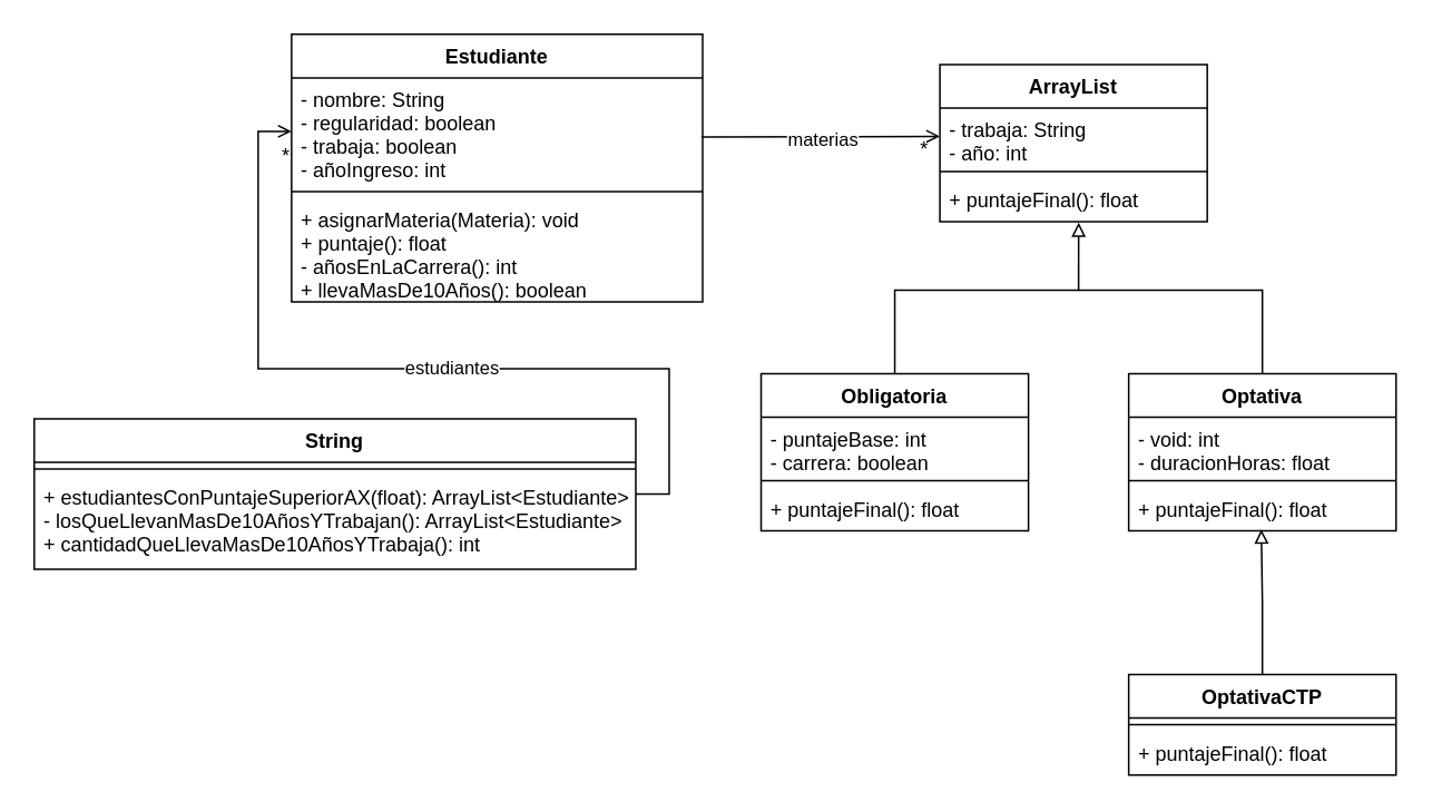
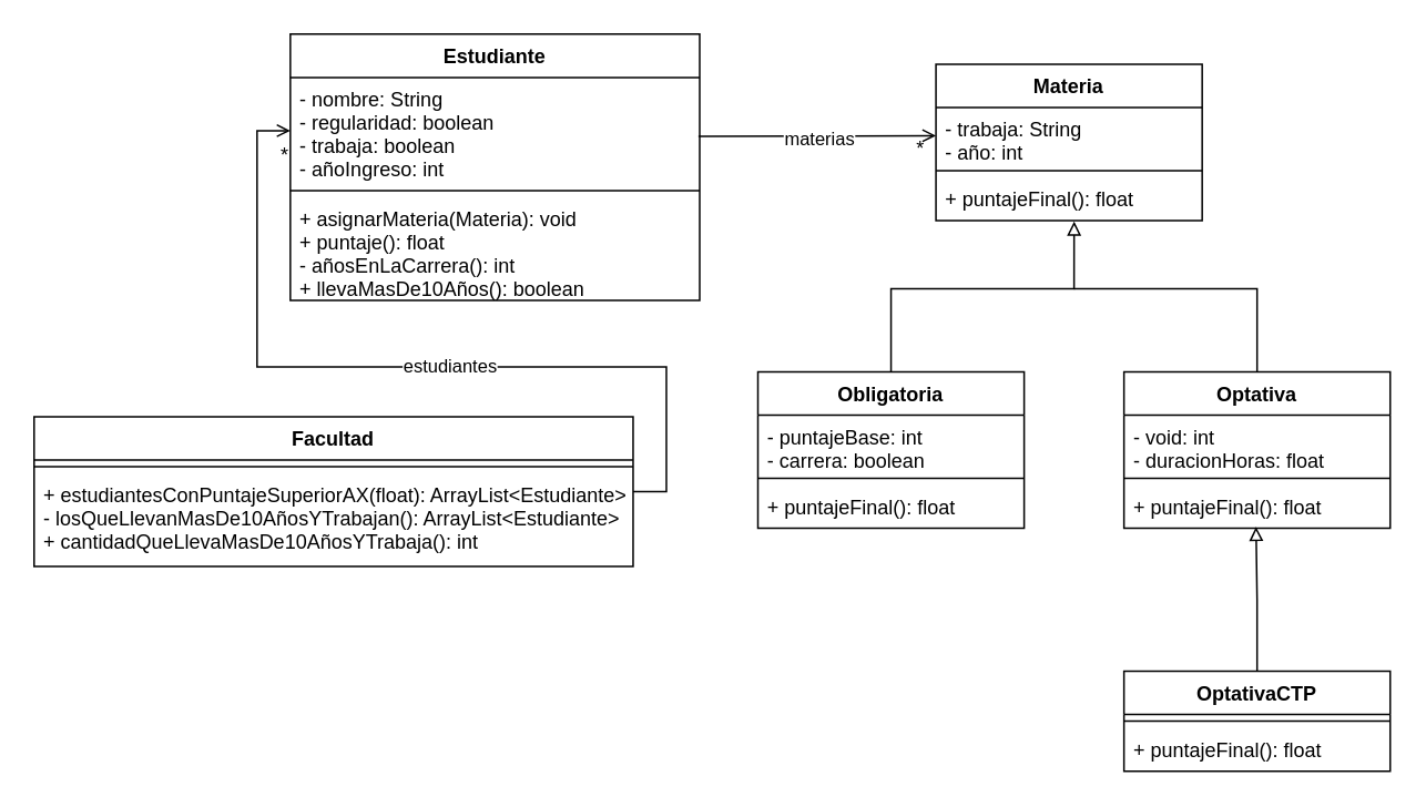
- <mxCell id="6" value="ArrayList" style="swimlane;fontStyle=1;align=center;verticalAlign=top;childLayout=stackLayout;horizontal=1;startSize=26;horizontalStack=0;resizeParent=1;resizeParentMax=0;resizeLast=0;collapsible=1;marginBottom=0;" parent="1" vertex="1"><mxGeometry x="562" y="38" width="160" height="94" as="geometry" /></mxCell>
+ <mxCell id="6" value="Materia" style="swimlane;fontStyle=1;align=center;verticalAlign=top;childLayout=stackLayout;horizontal=1;startSize=26;horizontalStack=0;resizeParent=1;resizeParentMax=0;resizeLast=0;collapsible=1;marginBottom=0;" parent="1" vertex="1"><mxGeometry x="562" y="38" width="160" height="94" as="geometry" /></mxCell>
- <mxCell id="12" value="String" style="swimlane;fontStyle=1;align=center;verticalAlign=top;childLayout=stackLayout;horizontal=1;startSize=26;horizontalStack=0;resizeParent=1;resizeParentMax=0;resizeLast=0;collapsible=1;marginBottom=0;" parent="1" vertex="1"><mxGeometry x="20" y="250" width="360" height="90" as="geometry" /></mxCell>
+ <mxCell id="12" value="Facultad" style="swimlane;fontStyle=1;align=center;verticalAlign=top;childLayout=stackLayout;horizontal=1;startSize=26;horizontalStack=0;resizeParent=1;resizeParentMax=0;resizeLast=0;collapsible=1;marginBottom=0;" parent="1" vertex="1"><mxGeometry x="20" y="250" width="360" height="90" as="geometry" /></mxCell>
